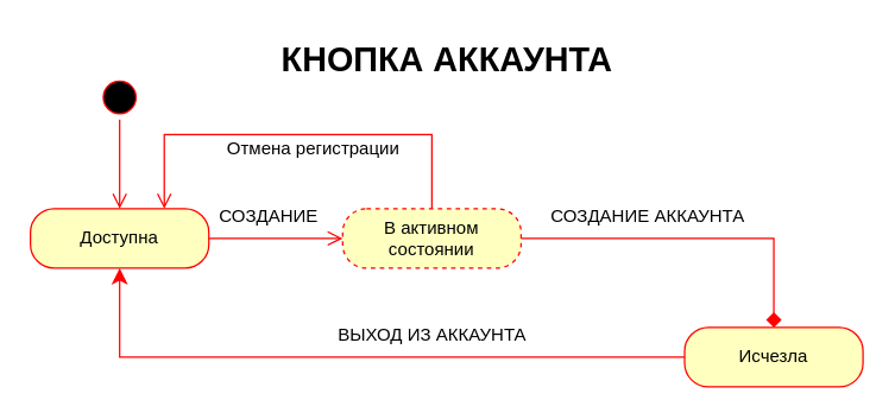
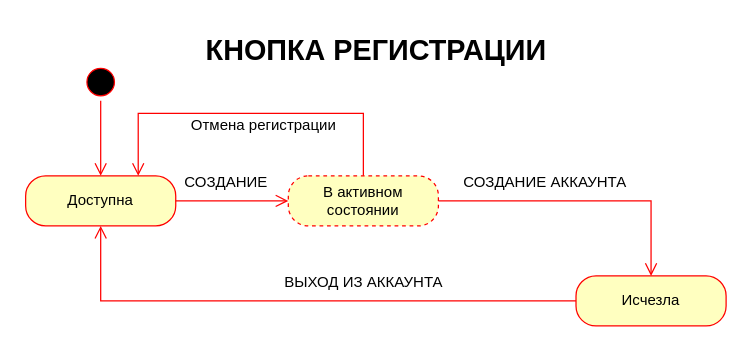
- <mxCell id="5" value="&lt;font style=&quot;font-size: 23px;&quot;&gt;&lt;b&gt;КНОПКА АККАУНТА&lt;/b&gt;&lt;/font&gt;" style="text;html=1;align=center;verticalAlign=middle;resizable=0;points=[];autosize=1;strokeColor=none;fillColor=none;" vertex="1" parent="1"><mxGeometry x="150" y="20" width="300" height="40" as="geometry" /></mxCell>
+ <mxCell id="5" value="&lt;font style=&quot;font-size: 23px;&quot;&gt;&lt;b&gt;КНОПКА РЕГИСТРАЦИИ&lt;/b&gt;&lt;/font&gt;" style="text;html=1;align=center;verticalAlign=middle;resizable=0;points=[];autosize=1;strokeColor=none;fillColor=none;" vertex="1" parent="1"><mxGeometry x="150" y="20" width="300" height="40" as="geometry" /></mxCell>
- <mxCell id="11" value="" style="edgeStyle=orthogonalEdgeStyle;html=1;verticalAlign=bottom;endArrow=classic;endSize=8;strokeColor=#ff0000;rounded=0;exitX=0;exitY=0.5;exitDx=0;exitDy=0;entryX=0.5;entryY=1;entryDx=0;entryDy=0;" edge="1" parent="1" source="10" target="2"><mxGeometry relative="1" as="geometry"><mxPoint x="350" y="350" as="targetPoint" /><mxPoint x="260" y="290" as="sourcePoint" /></mxGeometry></mxCell>
+ <mxCell id="11" value="" style="edgeStyle=orthogonalEdgeStyle;html=1;verticalAlign=bottom;endArrow=open;endSize=8;strokeColor=#ff0000;rounded=0;exitX=0;exitY=0.5;exitDx=0;exitDy=0;entryX=0.5;entryY=1;entryDx=0;entryDy=0;" edge="1" parent="1" source="10" target="2"><mxGeometry relative="1" as="geometry"><mxPoint x="350" y="350" as="targetPoint" /><mxPoint x="260" y="290" as="sourcePoint" /></mxGeometry></mxCell>
- <mxCell id="9" value="" style="edgeStyle=orthogonalEdgeStyle;html=1;verticalAlign=bottom;endArrow=diamond;endSize=8;strokeColor=#ff0000;rounded=0;exitX=1;exitY=0.5;exitDx=0;exitDy=0;entryX=0.5;entryY=0;entryDx=0;entryDy=0;" edge="1" parent="1" source="6" target="10"><mxGeometry relative="1" as="geometry"><mxPoint x="440" y="220" as="targetPoint" /><mxPoint x="350" y="220" as="sourcePoint" /><Array as="points"><mxPoint x="520" y="160" /><mxPoint x="520" y="220" /></Array></mxGeometry></mxCell>
+ <mxCell id="9" value="" style="edgeStyle=orthogonalEdgeStyle;html=1;verticalAlign=bottom;endArrow=open;endSize=8;strokeColor=#ff0000;rounded=0;exitX=1;exitY=0.5;exitDx=0;exitDy=0;entryX=0.5;entryY=0;entryDx=0;entryDy=0;" edge="1" parent="1" source="6" target="10"><mxGeometry relative="1" as="geometry"><mxPoint x="440" y="220" as="targetPoint" /><mxPoint x="350" y="220" as="sourcePoint" /><Array as="points"><mxPoint x="520" y="160" /><mxPoint x="520" y="220" /></Array></mxGeometry></mxCell>
